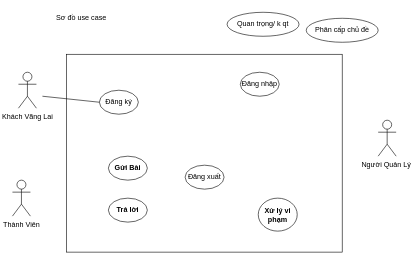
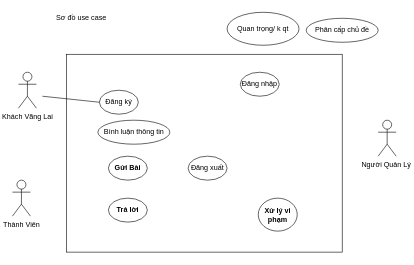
- <mxCell id="14" value="Quan trọng/ k qt" style="ellipse;whiteSpace=wrap;html=1;" vertex="1" parent="1"><mxGeometry x="378" y="20" width="120" height="40" as="geometry" /></mxCell>
+ <mxCell id="14" value="Quan trọng/ k qt" style="ellipse;whiteSpace=wrap;html=1;" vertex="1" parent="1"><mxGeometry x="378" y="20" width="120" height="55" as="geometry" /></mxCell>
+ <mxCell id="7" value="Bình luận thông tin" style="ellipse;whiteSpace=wrap;html=1;" vertex="1" parent="1"><mxGeometry x="162.5" y="200" width="120" height="40" as="geometry" /></mxCell>
- <mxCell id="9" value="Đăng xuất" style="ellipse;whiteSpace=wrap;html=1;" vertex="1" parent="1"><mxGeometry x="308" y="275" width="65" height="40" as="geometry" /></mxCell>
+ <mxCell id="9" value="Đăng xuất" style="ellipse;whiteSpace=wrap;html=1;" vertex="1" parent="1"><mxGeometry x="313" y="260" width="65" height="40" as="geometry" /></mxCell>
